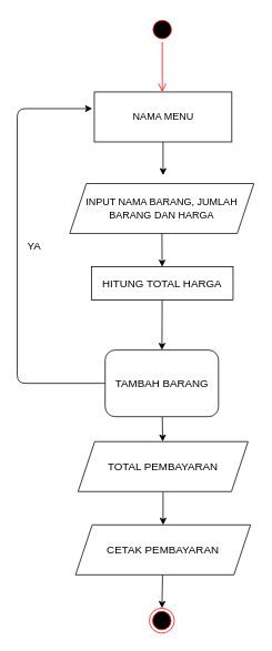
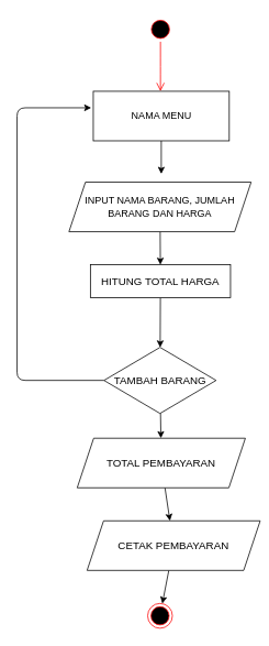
- <mxCell id="15" value="YA" style="text;html=1;resizable=0;autosize=1;align=center;verticalAlign=middle;points=[];fillColor=none;strokeColor=none;rounded=0;fontSize=13;" vertex="1" parent="1"><mxGeometry x="20" y="280" width="40" height="30" as="geometry" /></mxCell>
- <mxCell id="10" value="TAMBAH BARANG" style="whiteSpace=wrap;html=1;fontSize=13;rounded=1;" vertex="1" parent="1"><mxGeometry x="125.5" y="420" width="136" height="80" as="geometry" /></mxCell>
+ <mxCell id="10" value="TAMBAH BARANG" style="rhombus;whiteSpace=wrap;html=1;fontSize=13;" vertex="1" parent="1"><mxGeometry x="125.5" y="420" width="136" height="80" as="geometry" /></mxCell>
- <mxCell id="14" value="CETAK PEMBAYARAN" style="shape=parallelogram;perimeter=parallelogramPerimeter;whiteSpace=wrap;html=1;fixedSize=1;fontSize=13;" vertex="1" parent="1"><mxGeometry x="90" y="630" width="210" height="60" as="geometry" /></mxCell>
+ <mxCell id="14" value="CETAK PEMBAYARAN" style="shape=parallelogram;perimeter=parallelogramPerimeter;whiteSpace=wrap;html=1;fixedSize=1;fontSize=13;" vertex="1" parent="1"><mxGeometry x="105" y="630" width="210" height="60" as="geometry" /></mxCell>
